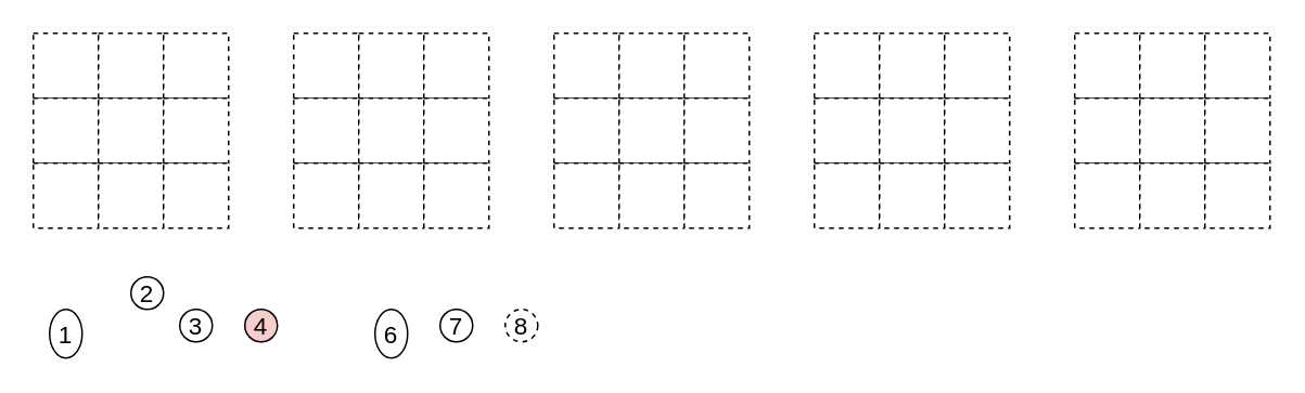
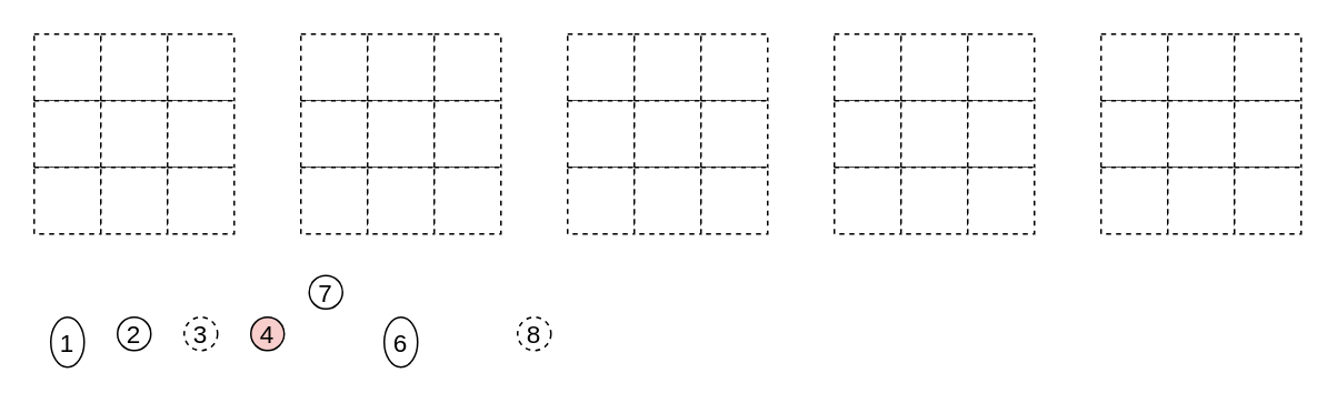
- <mxCell id="11" value="2" style="ellipse;whiteSpace=wrap;html=1;aspect=fixed;fontSize=15;" parent="1" vertex="1"><mxGeometry x="80" y="170" width="20" height="20" as="geometry" /></mxCell>
+ <mxCell id="11" value="2" style="ellipse;whiteSpace=wrap;html=1;aspect=fixed;fontSize=15;" parent="1" vertex="1"><mxGeometry x="70" y="190" width="20" height="20" as="geometry" /></mxCell>
- <mxCell id="49" value="3" style="ellipse;whiteSpace=wrap;html=1;aspect=fixed;fontSize=15;" vertex="1" parent="1"><mxGeometry x="110" y="190" width="20" height="20" as="geometry" /></mxCell>
+ <mxCell id="49" value="3" style="ellipse;whiteSpace=wrap;html=1;aspect=fixed;fontSize=15;dashed=1;" vertex="1" parent="1"><mxGeometry x="110" y="190" width="20" height="20" as="geometry" /></mxCell>
- <mxCell id="52" value="7" style="ellipse;whiteSpace=wrap;html=1;aspect=fixed;fontSize=15;" vertex="1" parent="1"><mxGeometry x="270" y="190" width="20" height="20" as="geometry" /></mxCell>
+ <mxCell id="52" value="7" style="ellipse;whiteSpace=wrap;html=1;aspect=fixed;fontSize=15;" vertex="1" parent="1"><mxGeometry x="185" y="165" width="20" height="20" as="geometry" /></mxCell>
